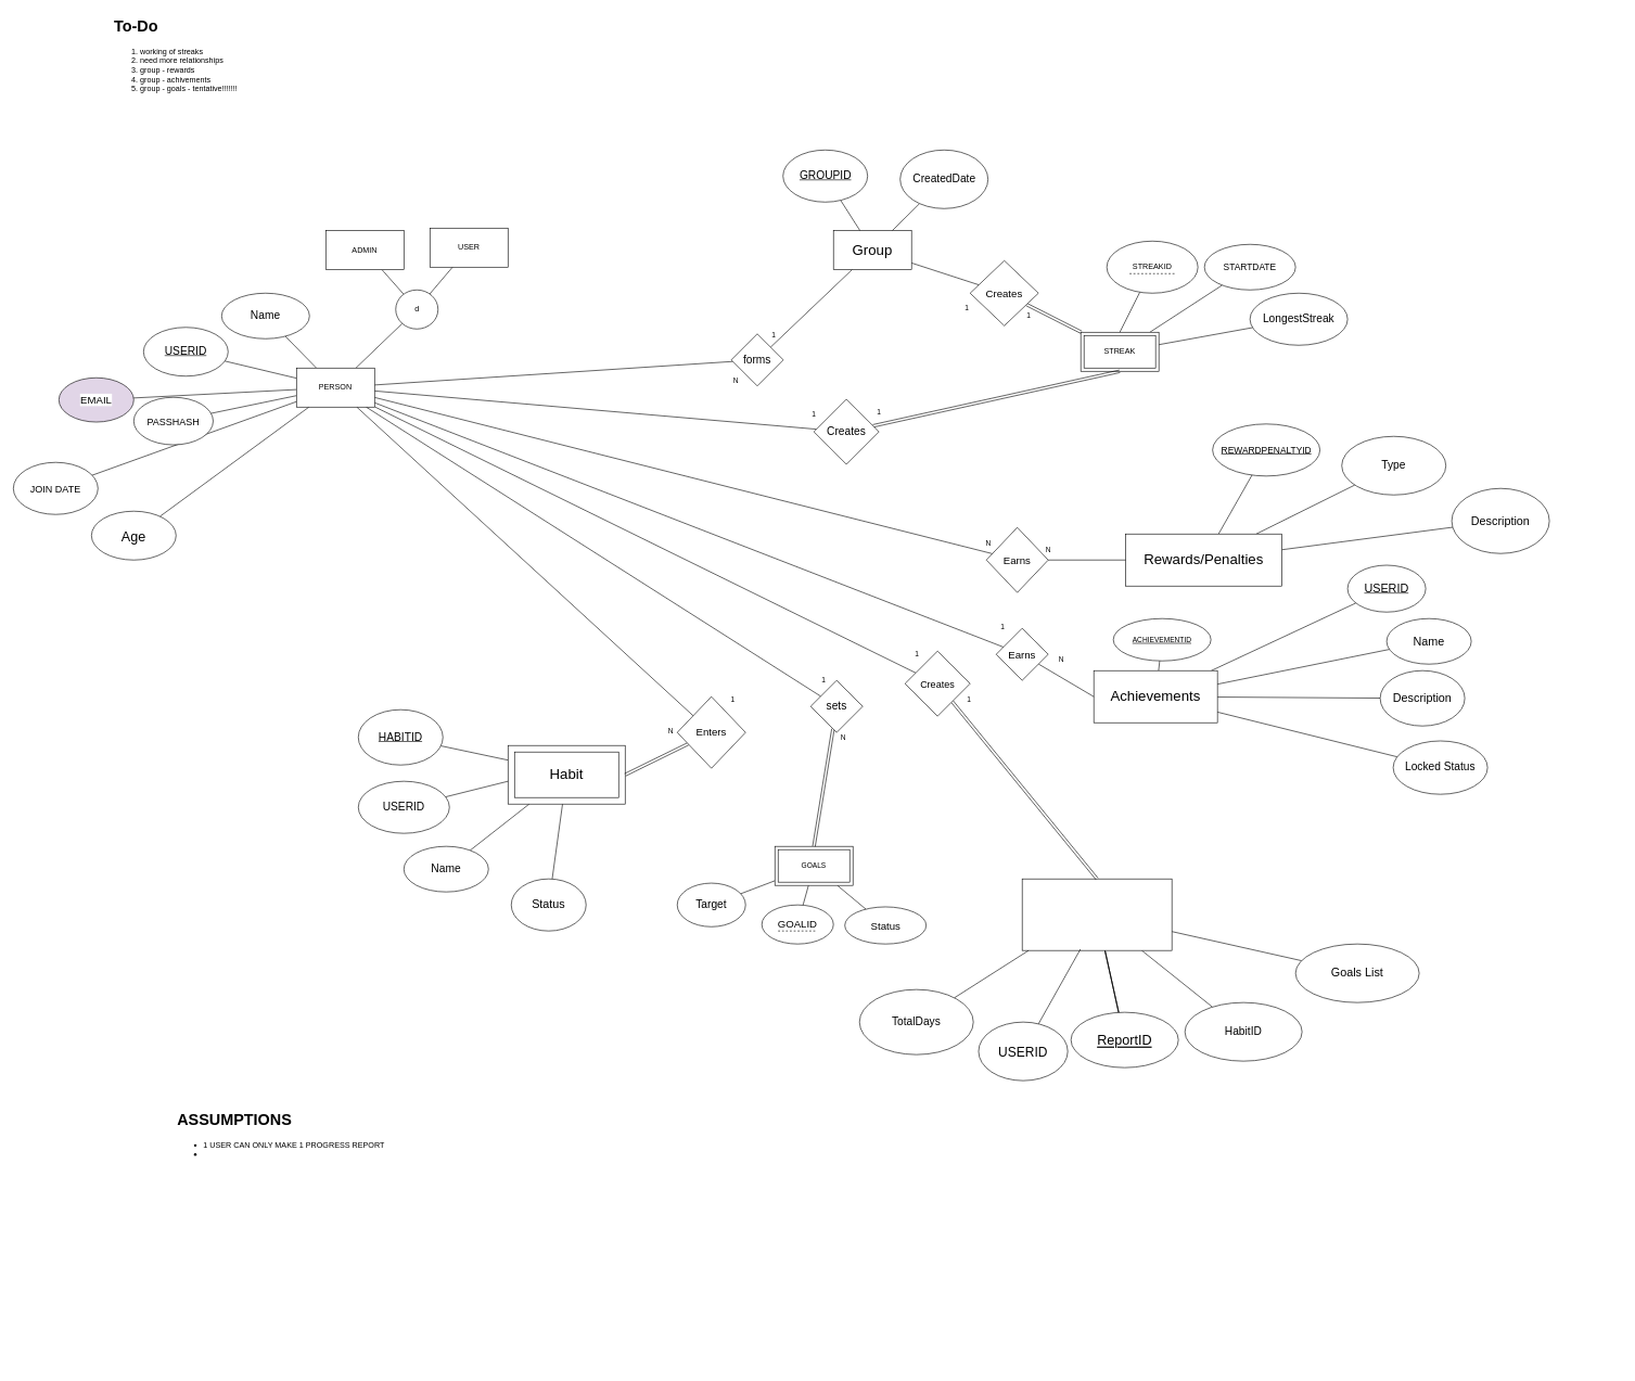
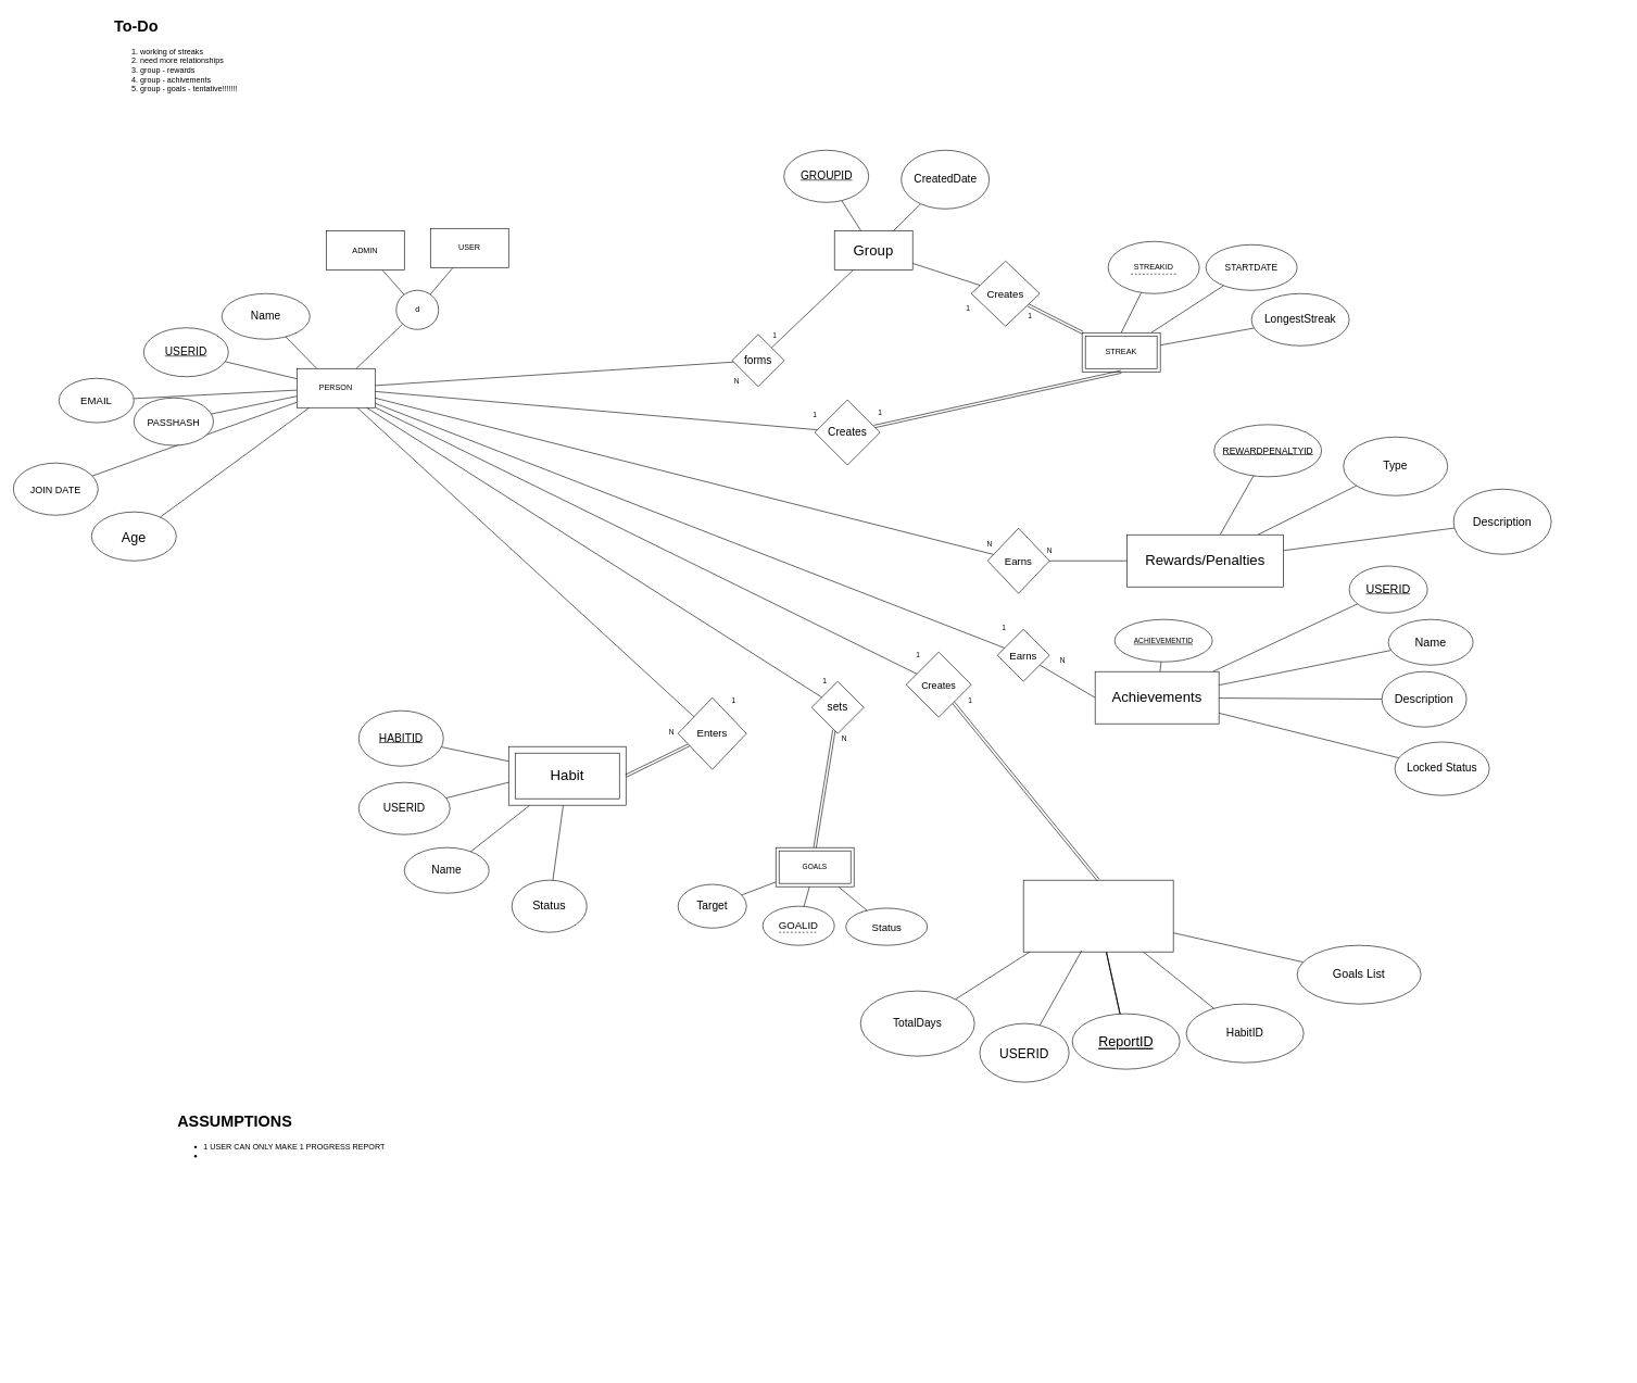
- <mxCell id="110" value="&lt;font style=&quot;font-size: 16px;&quot;&gt;EMAIL&lt;/font&gt;" style="ellipse;whiteSpace=wrap;html=1;rounded=0;fontFamily=Helvetica;fontSize=11;fontColor=default;labelBackgroundColor=default;fillColor=#e1d5e7;" parent="1" vertex="1"><mxGeometry x="90" y="580" width="115" height="68" as="geometry" /></mxCell>
+ <mxCell id="110" value="&lt;font style=&quot;font-size: 16px;&quot;&gt;EMAIL&lt;/font&gt;" style="ellipse;whiteSpace=wrap;html=1;rounded=0;fontFamily=Helvetica;fontSize=11;fontColor=default;labelBackgroundColor=default;" parent="1" vertex="1"><mxGeometry x="90" y="580" width="115" height="68" as="geometry" /></mxCell>
